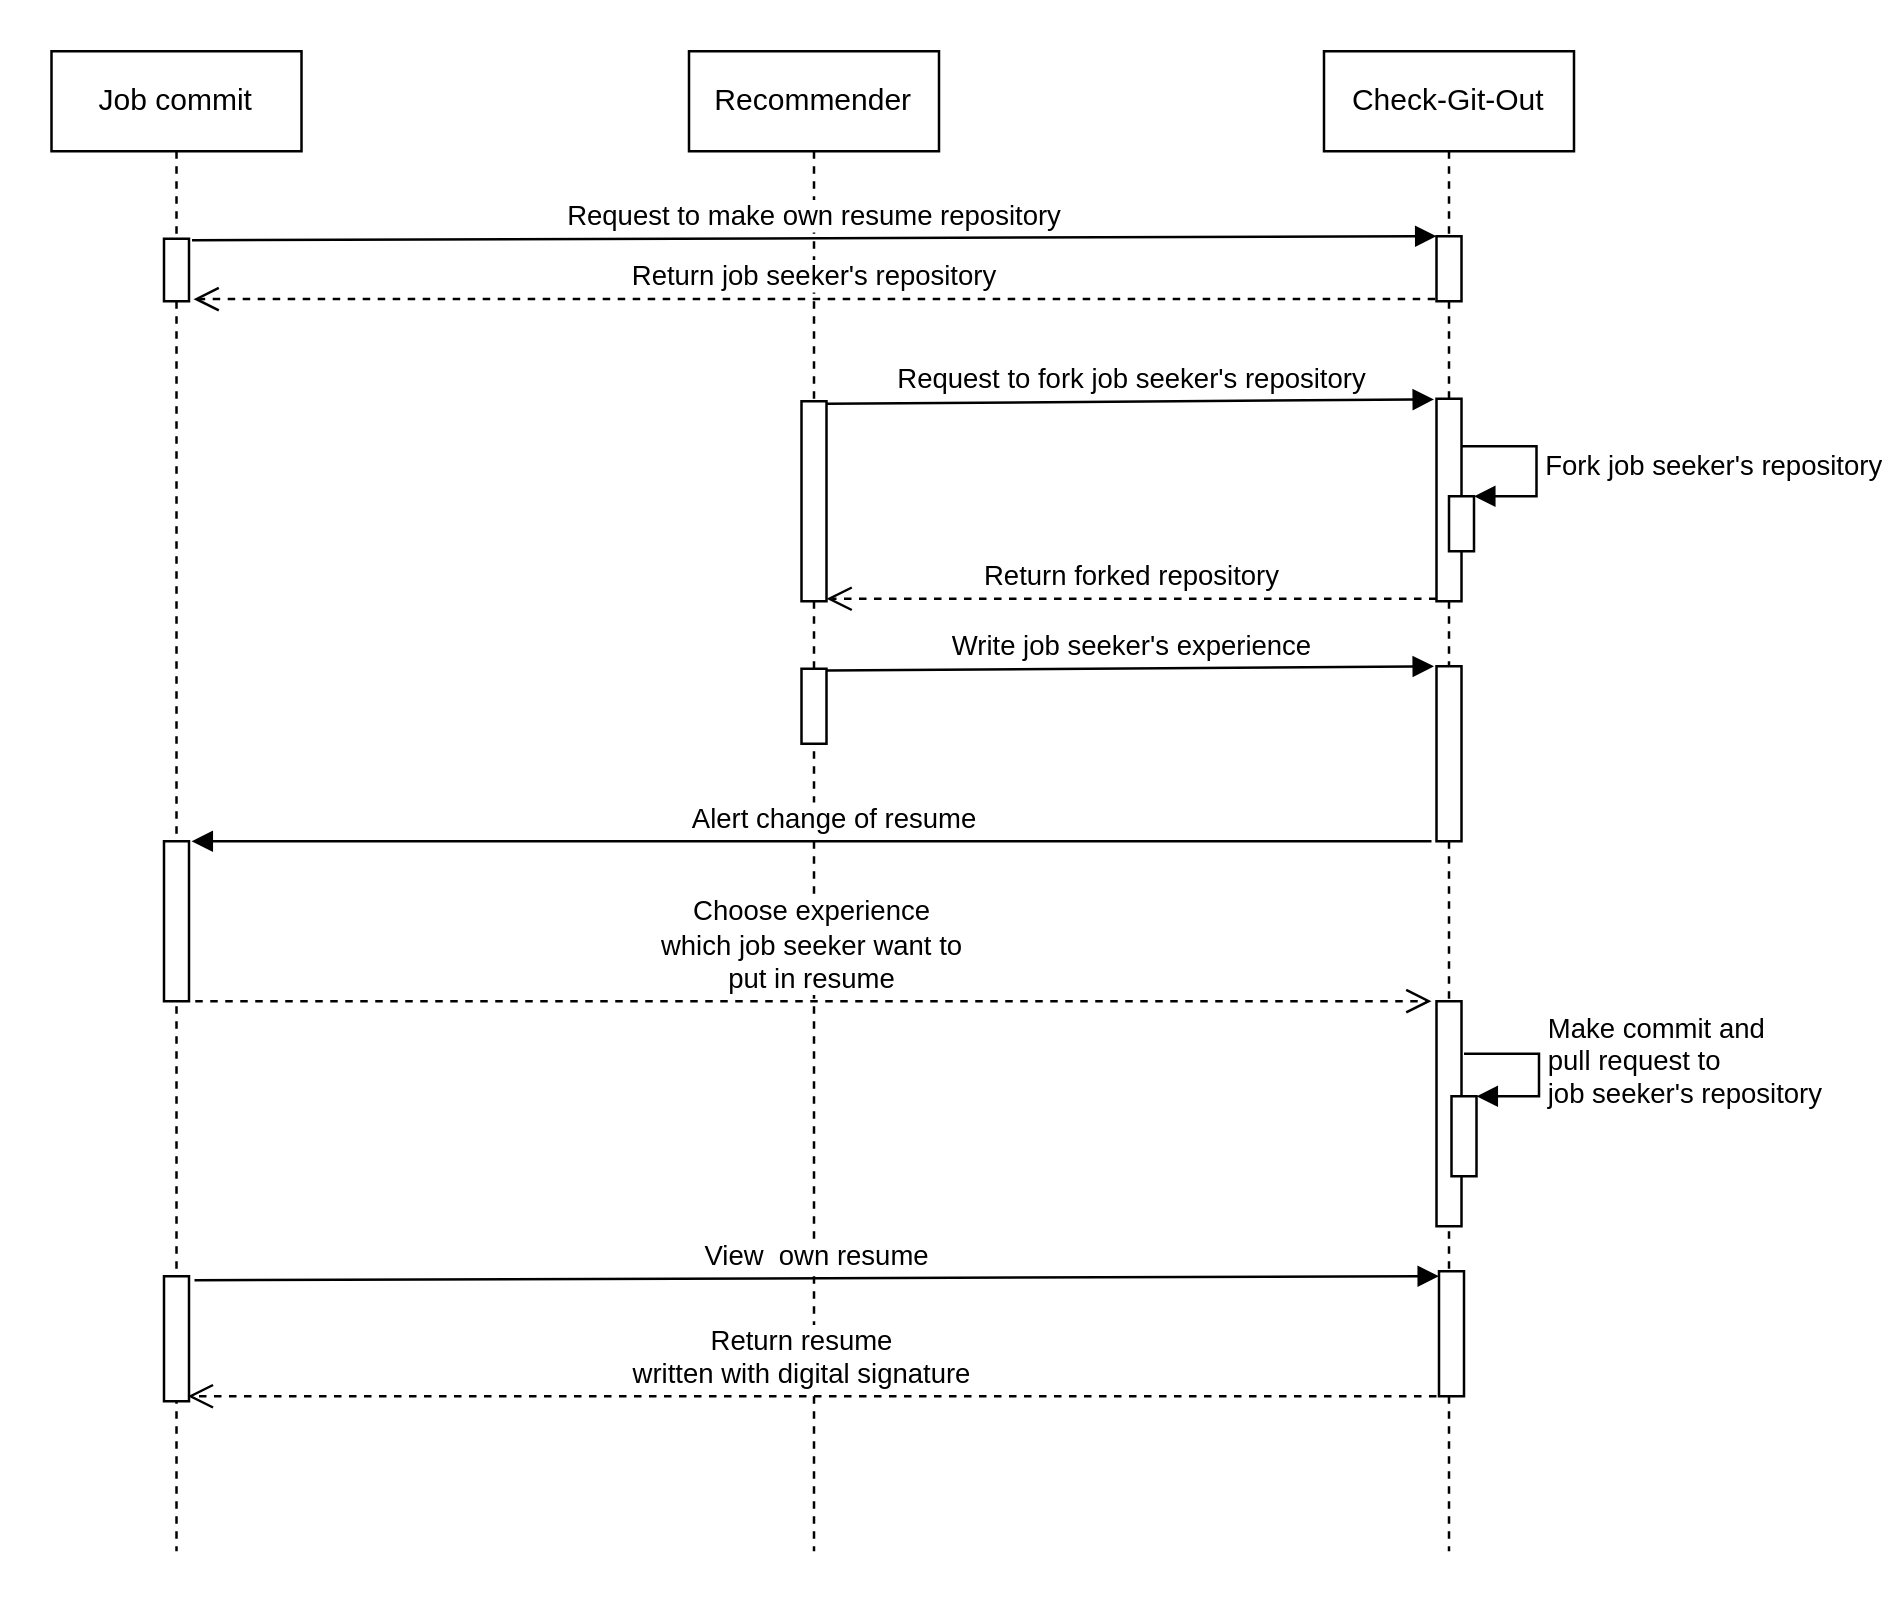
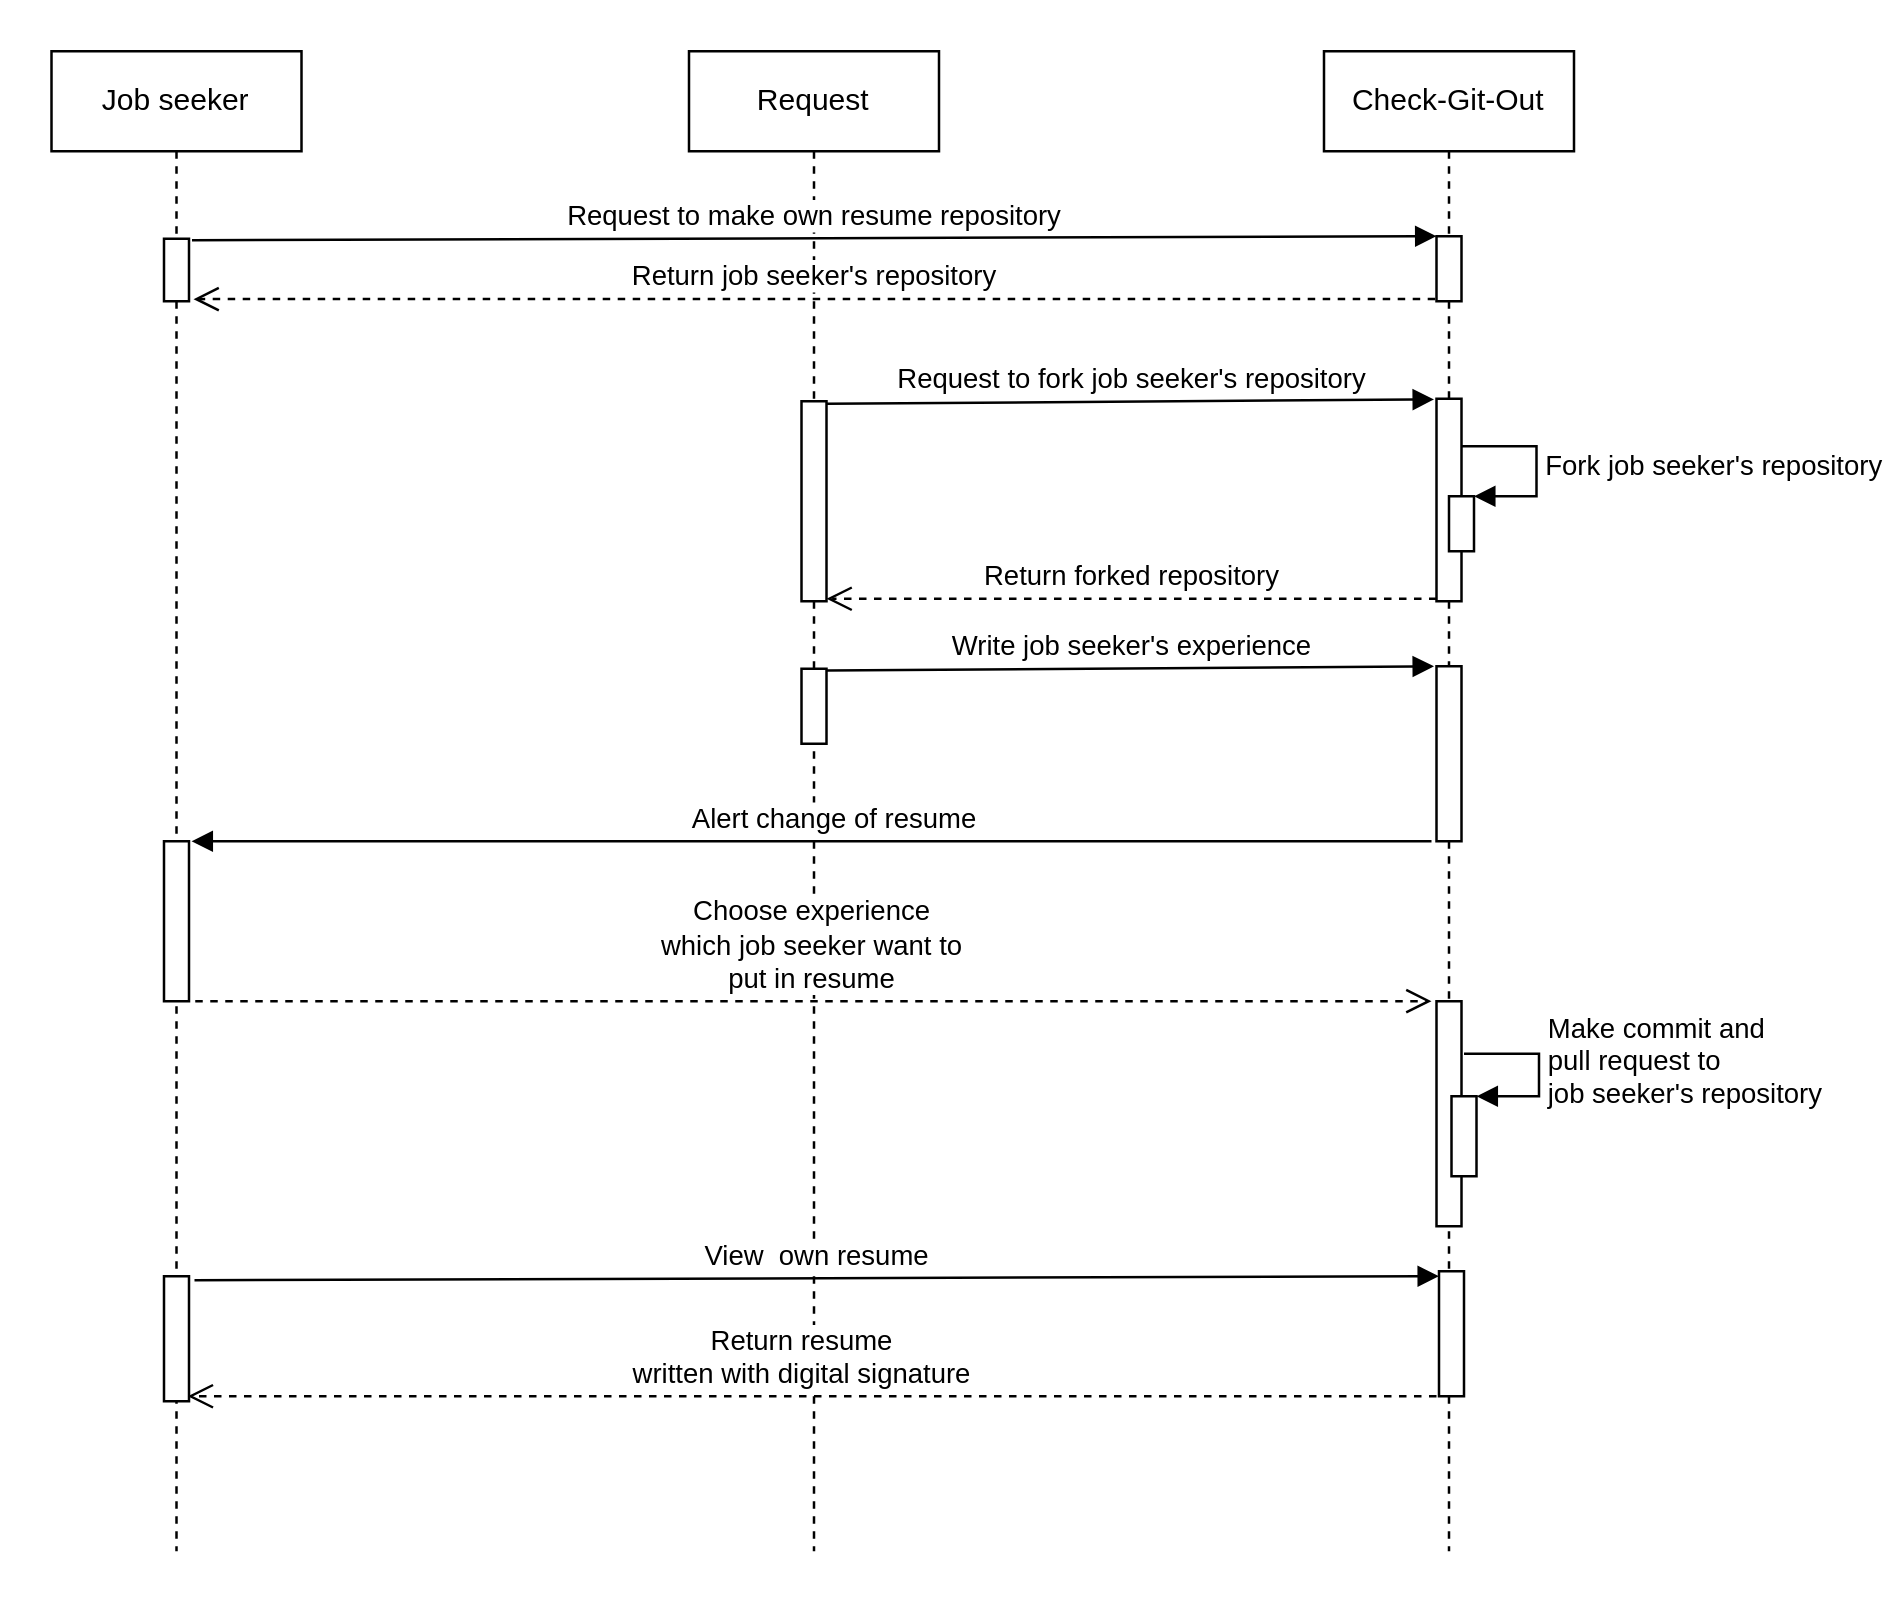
- <mxCell id="2" value="Job commit" style="shape=umlLifeline;perimeter=lifelinePerimeter;whiteSpace=wrap;html=1;container=1;collapsible=0;recursiveResize=0;outlineConnect=0;" vertex="1" parent="1"><mxGeometry x="20" y="20" width="100" height="600" as="geometry" /></mxCell>
+ <mxCell id="2" value="Job seeker" style="shape=umlLifeline;perimeter=lifelinePerimeter;whiteSpace=wrap;html=1;container=1;collapsible=0;recursiveResize=0;outlineConnect=0;" vertex="1" parent="1"><mxGeometry x="20" y="20" width="100" height="600" as="geometry" /></mxCell>
- <mxCell id="6" value="Recommender" style="shape=umlLifeline;perimeter=lifelinePerimeter;whiteSpace=wrap;html=1;container=1;collapsible=0;recursiveResize=0;outlineConnect=0;" vertex="1" parent="1"><mxGeometry x="275" y="20" width="100" height="600" as="geometry" /></mxCell>
+ <mxCell id="6" value="Request" style="shape=umlLifeline;perimeter=lifelinePerimeter;whiteSpace=wrap;html=1;container=1;collapsible=0;recursiveResize=0;outlineConnect=0;" vertex="1" parent="1"><mxGeometry x="275" y="20" width="100" height="600" as="geometry" /></mxCell>
